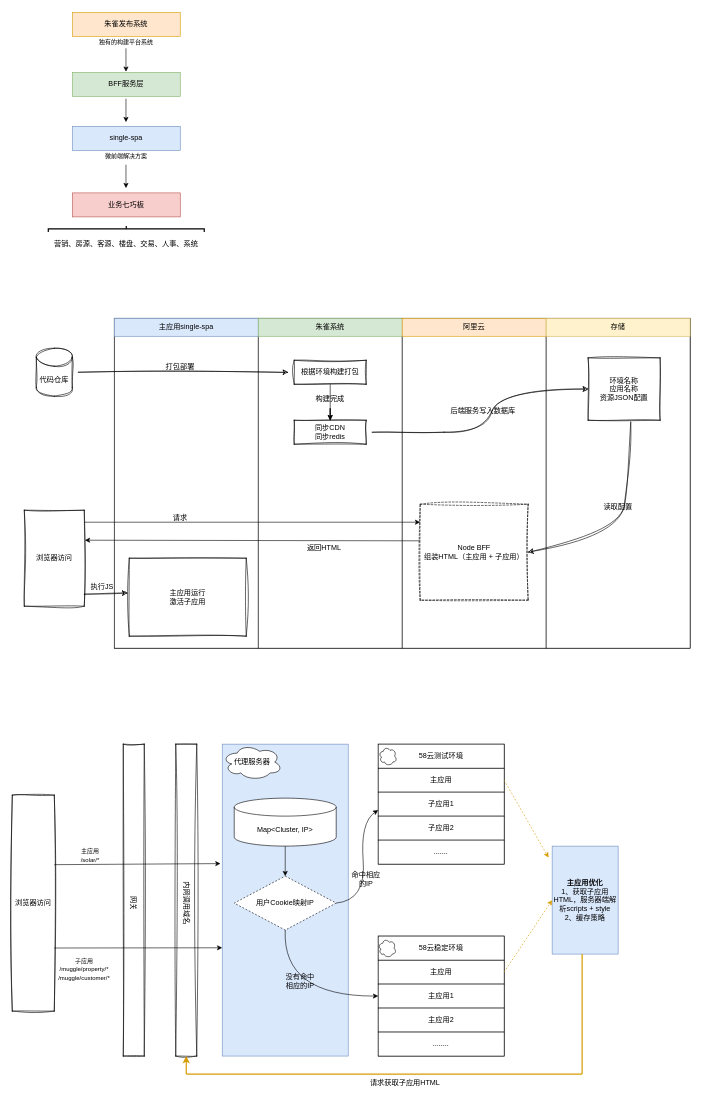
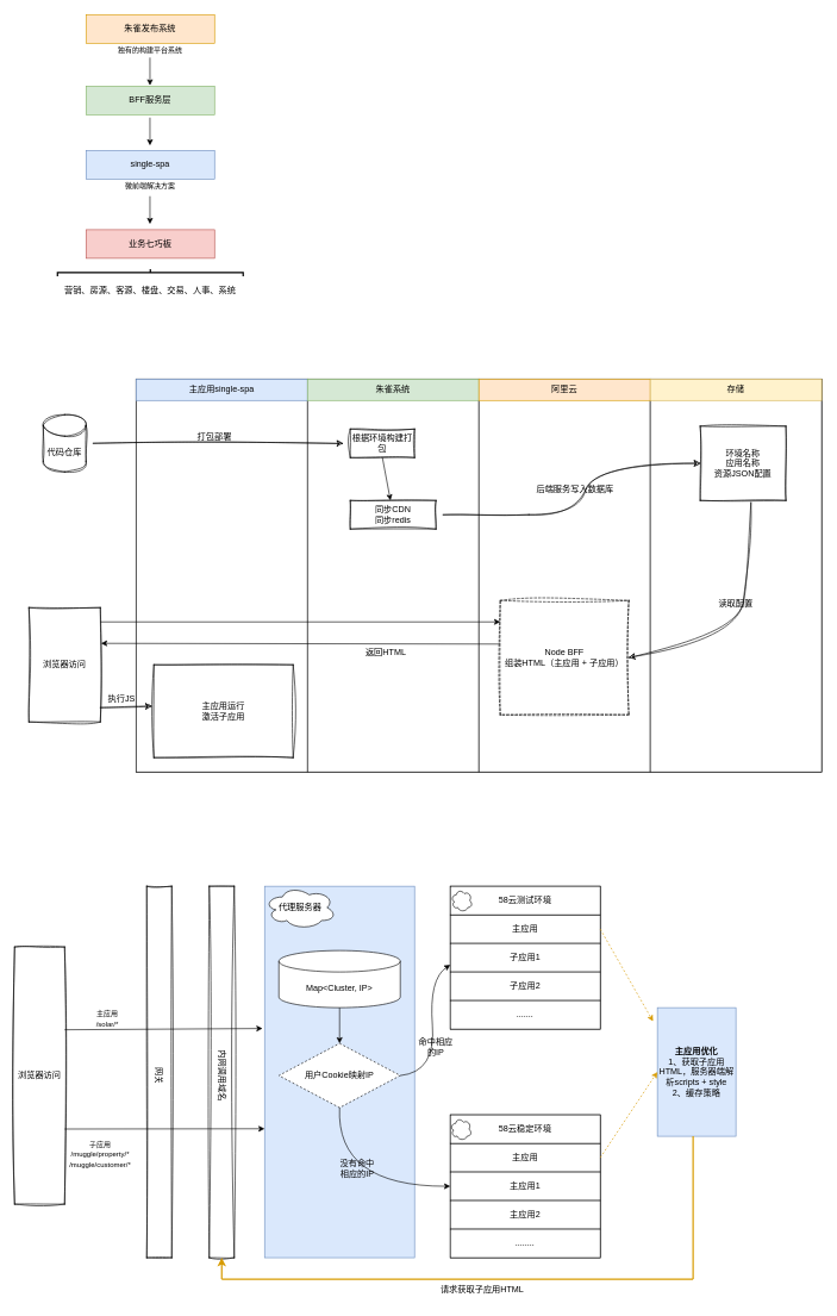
- <mxCell id="24" value="根据环境构建打包" style="rounded=0;whiteSpace=wrap;html=1;sketch=1;curveFitting=1;jiggle=2;" vertex="1" parent="1"><mxGeometry x="490" y="600" width="120" height="40" as="geometry" /></mxCell>
+ <mxCell id="24" value="根据环境构建打包" style="rounded=0;whiteSpace=wrap;html=1;sketch=1;curveFitting=1;jiggle=2;" vertex="1" parent="1"><mxGeometry x="490" y="600" width="90" height="40" as="geometry" /></mxCell>
- <mxCell id="29" value="构建完成" style="text;html=1;align=center;verticalAlign=middle;whiteSpace=wrap;rounded=0;" vertex="1" parent="1"><mxGeometry x="520" y="650" width="60" height="30" as="geometry" /></mxCell>
- <mxCell id="28" value="" style="edgeStyle=orthogonalEdgeStyle;rounded=0;orthogonalLoop=1;jettySize=auto;html=1;" edge="1" parent="1" source="29" target="26"><mxGeometry relative="1" as="geometry" /></mxCell>
- <mxCell id="39" value="请求" style="text;html=1;align=center;verticalAlign=middle;whiteSpace=wrap;rounded=0;" vertex="1" parent="1"><mxGeometry x="270" y="847" width="60" height="30" as="geometry" /></mxCell>
